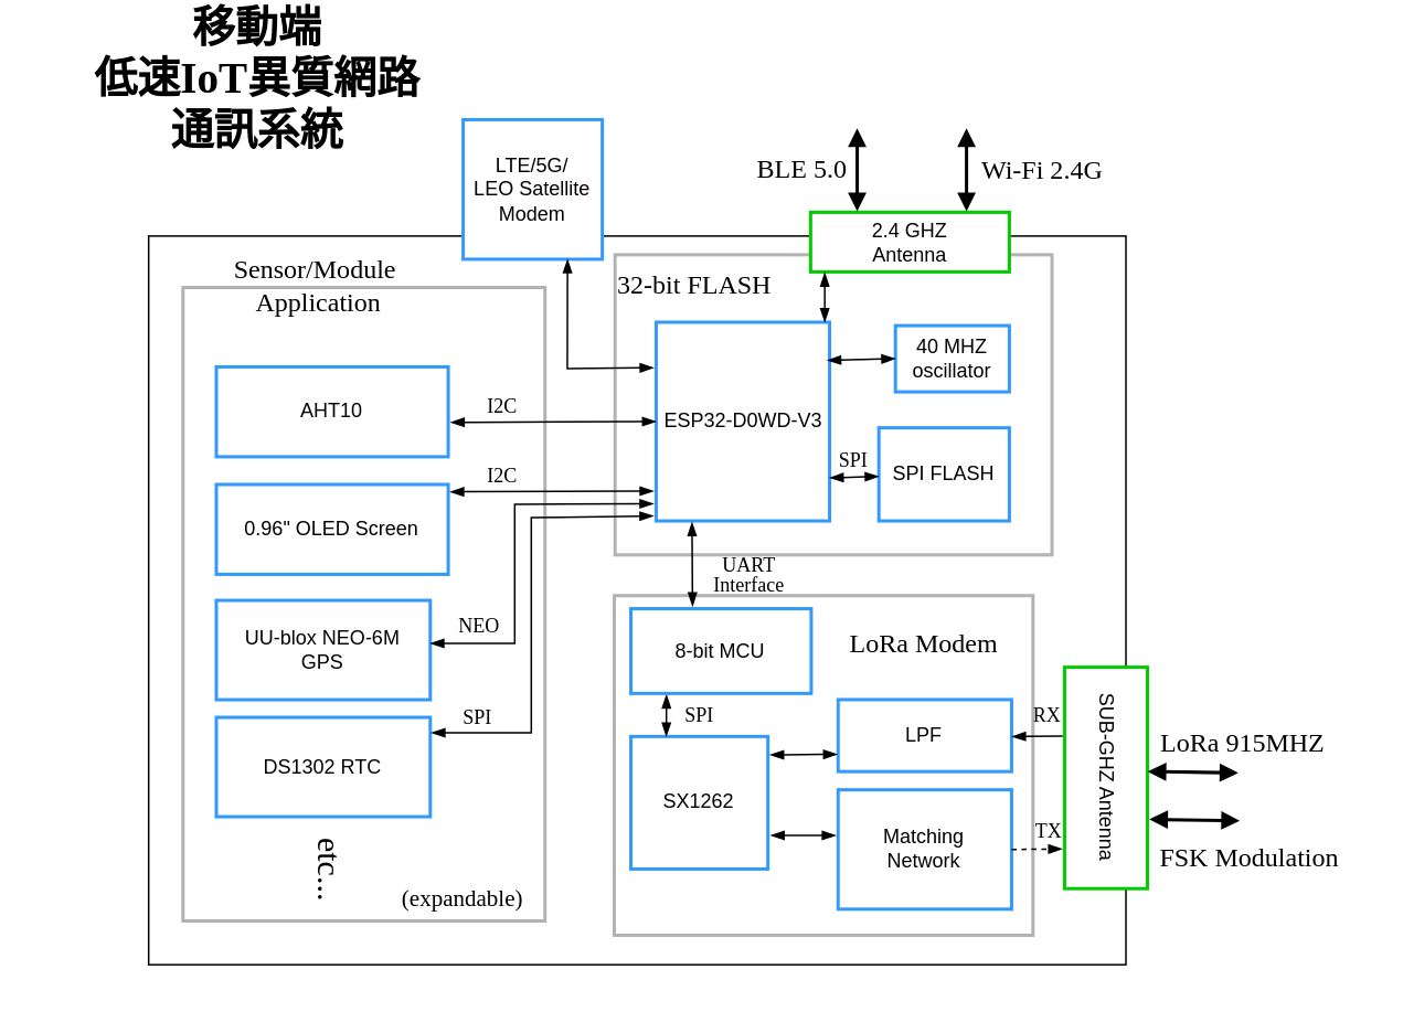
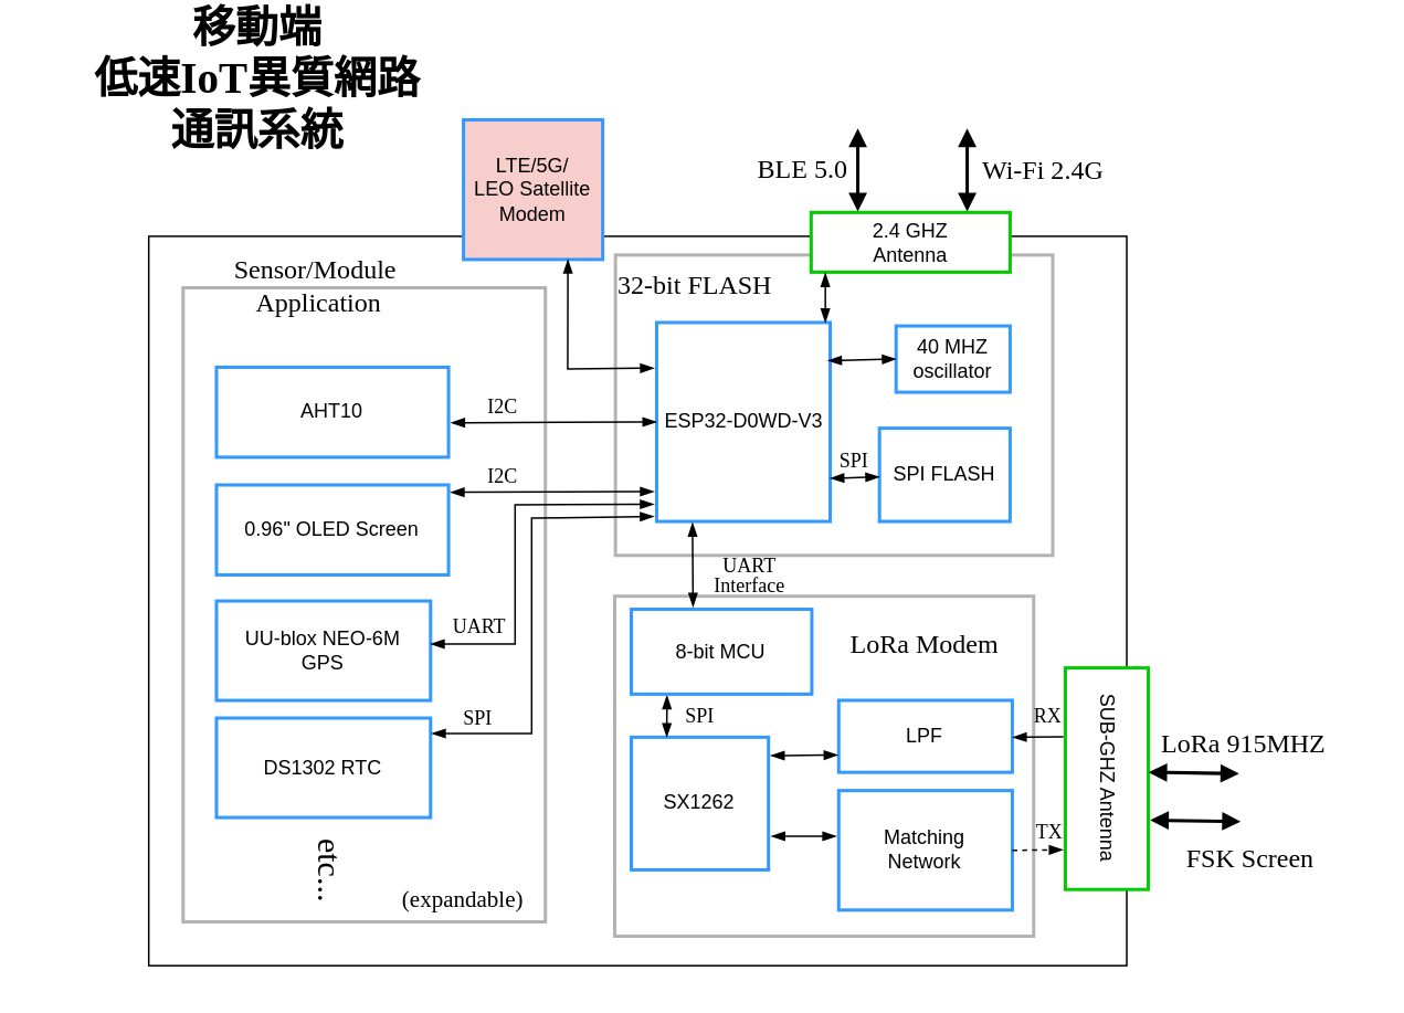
- <mxCell id="11" value="&lt;div style=&quot;&quot;&gt;&lt;font&gt;LTE/5G/&lt;/font&gt;&lt;/div&gt;&lt;div style=&quot;&quot;&gt;&lt;font&gt;LEO Satellite&lt;/font&gt;&lt;/div&gt;&lt;div style=&quot;&quot;&gt;&lt;font&gt;Modem&lt;/font&gt;&lt;/div&gt;" style="rounded=0;whiteSpace=wrap;html=1;rotation=0;strokeWidth=2;align=center;labelBackgroundColor=none;movable=1;resizable=1;rotatable=1;deletable=1;editable=1;locked=0;connectable=1;strokeColor=#3399FF;" vertex="1" parent="1"><mxGeometry x="279.11" y="59.73" width="84" height="84.27" as="geometry" /></mxCell>
+ <mxCell id="11" value="&lt;div style=&quot;&quot;&gt;&lt;font&gt;LTE/5G/&lt;/font&gt;&lt;/div&gt;&lt;div style=&quot;&quot;&gt;&lt;font&gt;LEO Satellite&lt;/font&gt;&lt;/div&gt;&lt;div style=&quot;&quot;&gt;&lt;font&gt;Modem&lt;/font&gt;&lt;/div&gt;" style="rounded=0;whiteSpace=wrap;html=1;rotation=0;strokeWidth=2;align=center;labelBackgroundColor=none;movable=1;resizable=1;rotatable=1;deletable=1;editable=1;locked=0;connectable=1;strokeColor=#3399FF;fillColor=#f8cecc;" vertex="1" parent="1"><mxGeometry x="279.11" y="59.73" width="84" height="84.27" as="geometry" /></mxCell>
- <mxCell id="47" value="&lt;p style=&quot;line-height: 60%;&quot;&gt;&lt;font&gt;&lt;span style=&quot;font-size: 12px;&quot;&gt;NEO&lt;/span&gt;&lt;/font&gt;&lt;/p&gt;" style="text;strokeColor=none;align=center;fillColor=none;html=1;verticalAlign=middle;whiteSpace=wrap;rounded=0;fontSize=16;fontFamily=Garamond;fontStyle=0;movable=1;resizable=1;rotatable=1;deletable=1;editable=1;locked=0;connectable=1;labelBackgroundColor=none;" vertex="1" parent="12"><mxGeometry x="119.14" y="289.25" width="120" height="20.75" as="geometry" /></mxCell>
+ <mxCell id="47" value="&lt;p style=&quot;line-height: 60%;&quot;&gt;&lt;font&gt;&lt;span style=&quot;font-size: 12px;&quot;&gt;UART&lt;/span&gt;&lt;/font&gt;&lt;/p&gt;" style="text;strokeColor=none;align=center;fillColor=none;html=1;verticalAlign=middle;whiteSpace=wrap;rounded=0;fontSize=16;fontFamily=Garamond;fontStyle=0;movable=1;resizable=1;rotatable=1;deletable=1;editable=1;locked=0;connectable=1;labelBackgroundColor=none;" vertex="1" parent="12"><mxGeometry x="119.14" y="289.25" width="120" height="20.75" as="geometry" /></mxCell>
- <mxCell id="9" value="&lt;font&gt;FSK Modulation&lt;/font&gt;" style="text;strokeColor=none;align=center;fillColor=none;html=1;verticalAlign=middle;whiteSpace=wrap;rounded=0;fontSize=16;fontFamily=Garamond;fontStyle=0;movable=1;resizable=1;rotatable=1;deletable=1;editable=1;locked=0;connectable=1;labelBackgroundColor=none;" vertex="1" parent="1"><mxGeometry x="684.25" y="490" width="140" height="30" as="geometry" /></mxCell>
+ <mxCell id="9" value="&lt;font&gt;FSK Screen&lt;/font&gt;" style="text;strokeColor=none;align=center;fillColor=none;html=1;verticalAlign=middle;whiteSpace=wrap;rounded=0;fontSize=16;fontFamily=Garamond;fontStyle=0;movable=1;resizable=1;rotatable=1;deletable=1;editable=1;locked=0;connectable=1;labelBackgroundColor=none;" vertex="1" parent="1"><mxGeometry x="684.25" y="490" width="140" height="30" as="geometry" /></mxCell>
